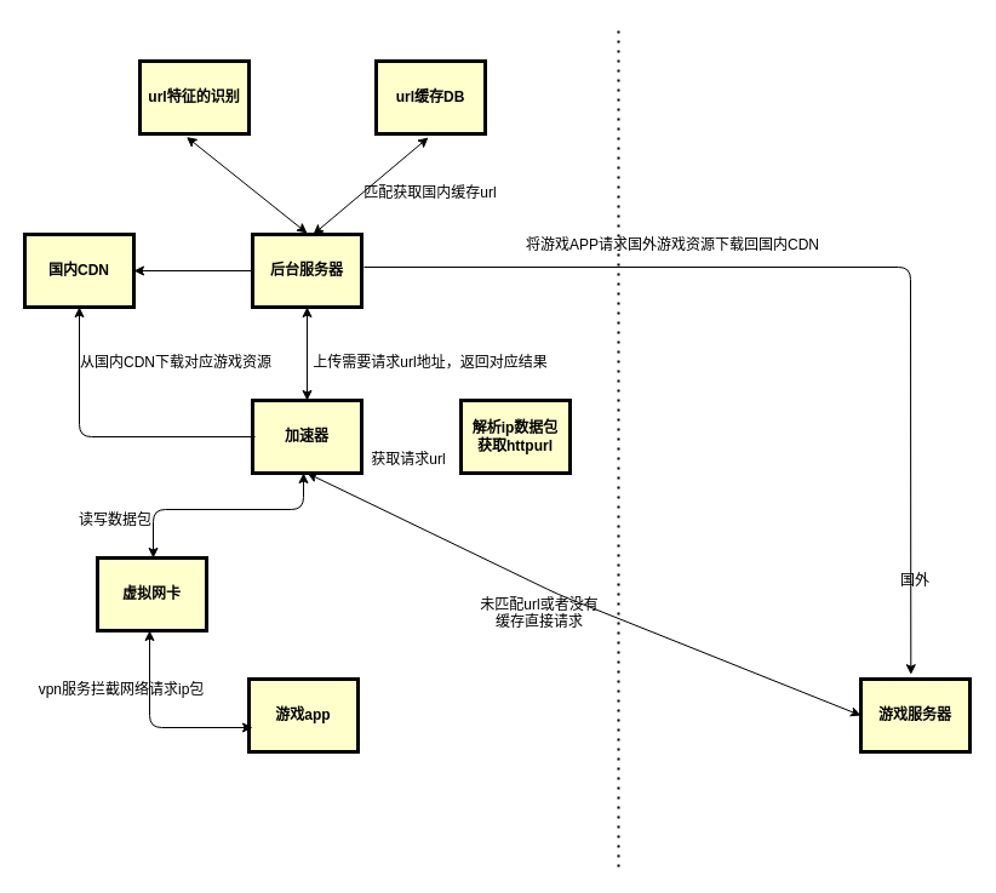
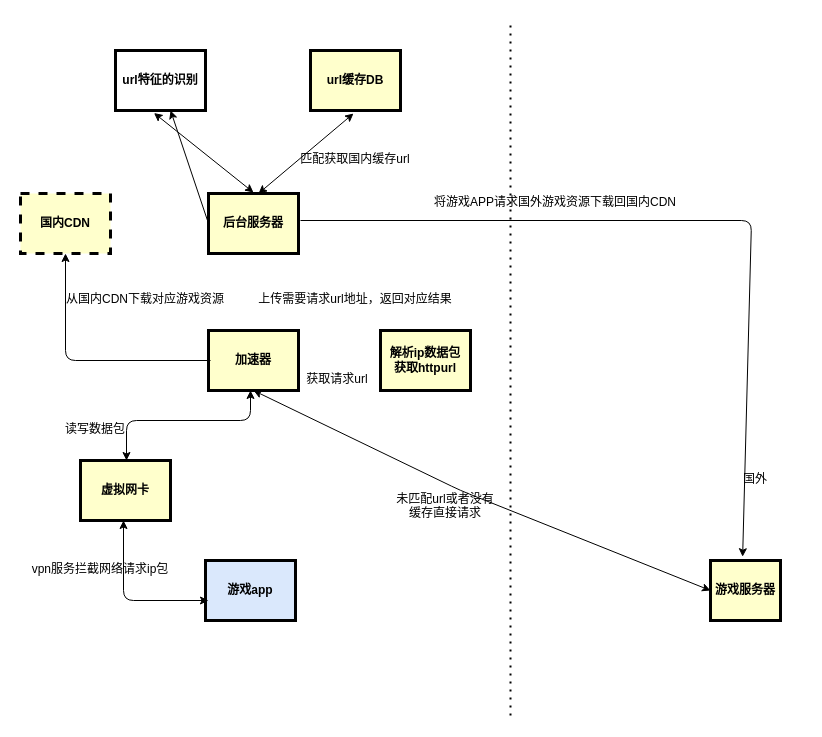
- <mxCell id="20" value="url特征的识别" style="whiteSpace=wrap;align=center;verticalAlign=middle;fontStyle=1;strokeWidth=3;fillColor=#FFFFCC" vertex="1" parent="1"><mxGeometry x="115" y="50" width="90" height="60" as="geometry" /></mxCell>
+ <mxCell id="20" value="url特征的识别" style="whiteSpace=wrap;align=center;verticalAlign=middle;fontStyle=1;strokeWidth=3;fillColor=#ffffff;" vertex="1" parent="1"><mxGeometry x="115" y="50" width="90" height="60" as="geometry" /></mxCell>
- <mxCell id="12" value="国内CDN" style="whiteSpace=wrap;align=center;verticalAlign=middle;fontStyle=1;strokeWidth=3;fillColor=#FFFFCC" parent="1" vertex="1"><mxGeometry x="20" y="193" width="90" height="60" as="geometry" /></mxCell>
+ <mxCell id="12" value="国内CDN" style="whiteSpace=wrap;align=center;verticalAlign=middle;fontStyle=1;strokeWidth=3;fillColor=#FFFFCC;dashed=1;" parent="1" vertex="1"><mxGeometry x="20" y="193" width="90" height="60" as="geometry" /></mxCell>
- <mxCell id="16" value="" style="endArrow=classic;html=1;entryX=1;entryY=0.5;entryDx=0;entryDy=0;exitX=0;exitY=0.5;exitDx=0;exitDy=0;" parent="1" source="9" target="12" edge="1"><mxGeometry width="50" height="50" relative="1" as="geometry"><mxPoint x="200" y="223" as="sourcePoint" /><mxPoint x="130" y="223" as="targetPoint" /></mxGeometry></mxCell>
+ <mxCell id="16" value="" style="endArrow=classic;html=1;exitX=0;exitY=0.5;exitDx=0;exitDy=0;" parent="1" source="9" target="20" edge="1"><mxGeometry width="50" height="50" relative="1" as="geometry"><mxPoint x="200" y="223" as="sourcePoint" /><mxPoint x="130" y="223" as="targetPoint" /></mxGeometry></mxCell>
- <mxCell id="11" value="" style="endArrow=classic;startArrow=classic;html=1;exitX=0.5;exitY=0;exitDx=0;exitDy=0;entryX=0.5;entryY=1;entryDx=0;entryDy=0;" parent="1" source="7" target="9" edge="1"><mxGeometry width="50" height="50" relative="1" as="geometry"><mxPoint x="249.66" y="381" as="sourcePoint" /><mxPoint x="250" y="290" as="targetPoint" /></mxGeometry></mxCell>
- <mxCell id="3" value="游戏app" style="whiteSpace=wrap;align=center;verticalAlign=middle;fontStyle=1;strokeWidth=3;fillColor=#FFFFCC" parent="1" vertex="1"><mxGeometry x="205" y="560" width="90" height="60" as="geometry" /></mxCell>
+ <mxCell id="3" value="游戏app" style="whiteSpace=wrap;align=center;verticalAlign=middle;fontStyle=1;strokeWidth=3;fillColor=#dae8fc;" parent="1" vertex="1"><mxGeometry x="205" y="560" width="90" height="60" as="geometry" /></mxCell>
- <mxCell id="2" value="游戏服务器" style="whiteSpace=wrap;align=center;verticalAlign=middle;fontStyle=1;strokeWidth=3;fillColor=#FFFFCC" parent="1" vertex="1"><mxGeometry x="710" y="560" width="90" height="60" as="geometry" /></mxCell>
+ <mxCell id="2" value="游戏服务器" style="whiteSpace=wrap;align=center;verticalAlign=middle;fontStyle=1;strokeWidth=3;fillColor=#FFFFCC" parent="1" vertex="1"><mxGeometry x="710" y="560" width="70" height="60" as="geometry" /></mxCell>
